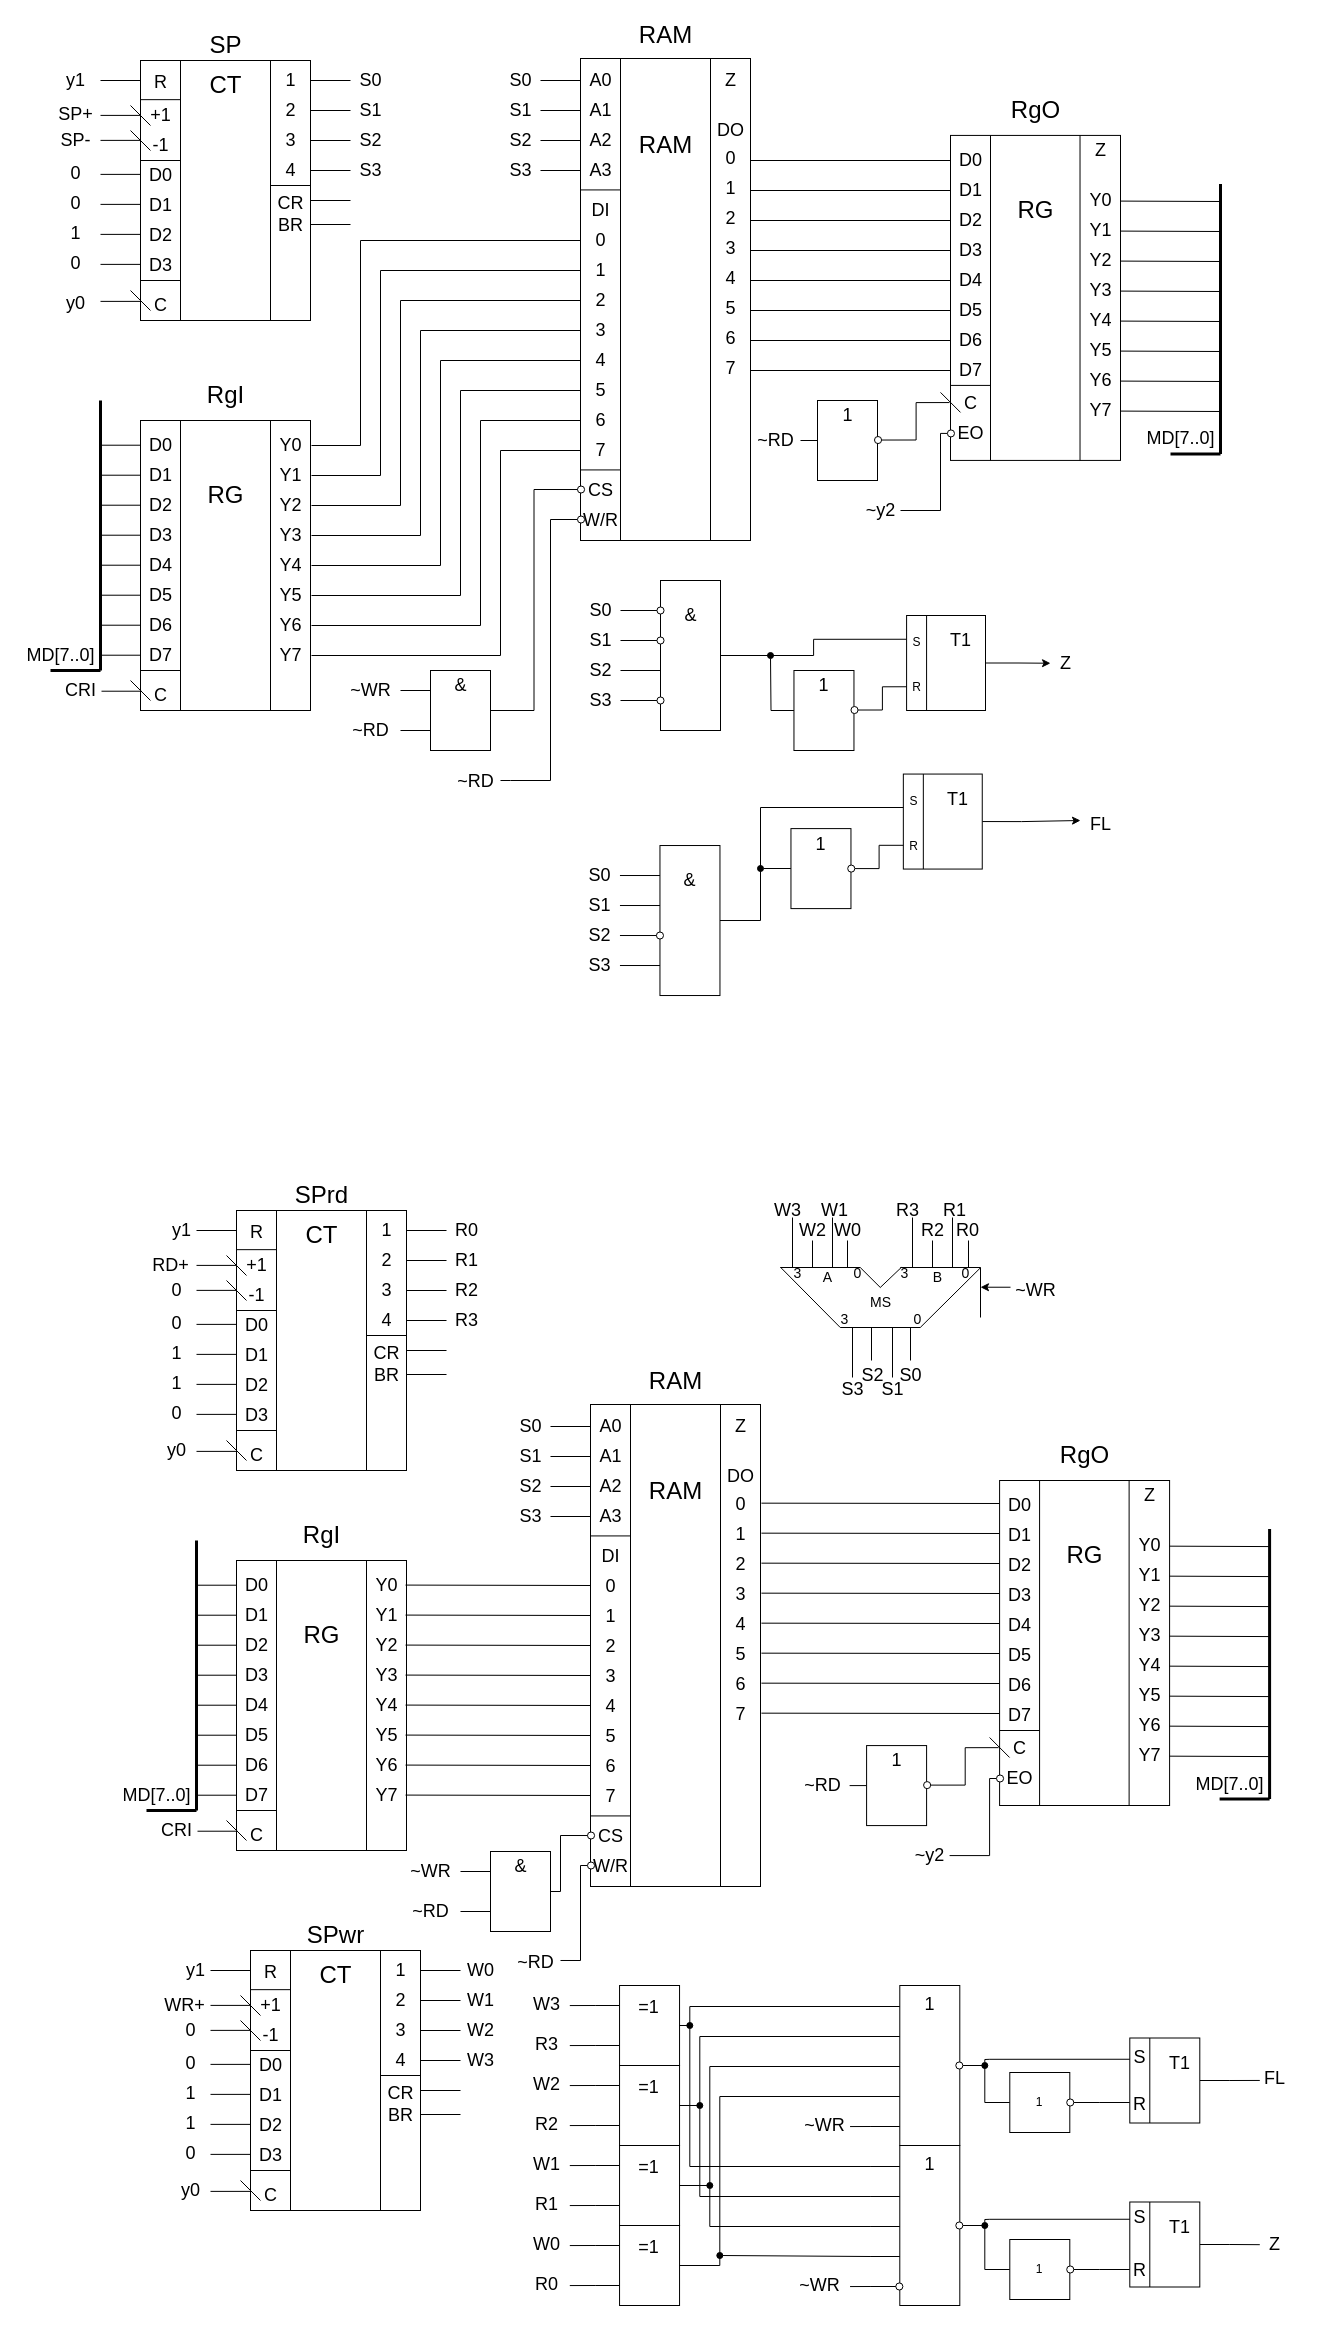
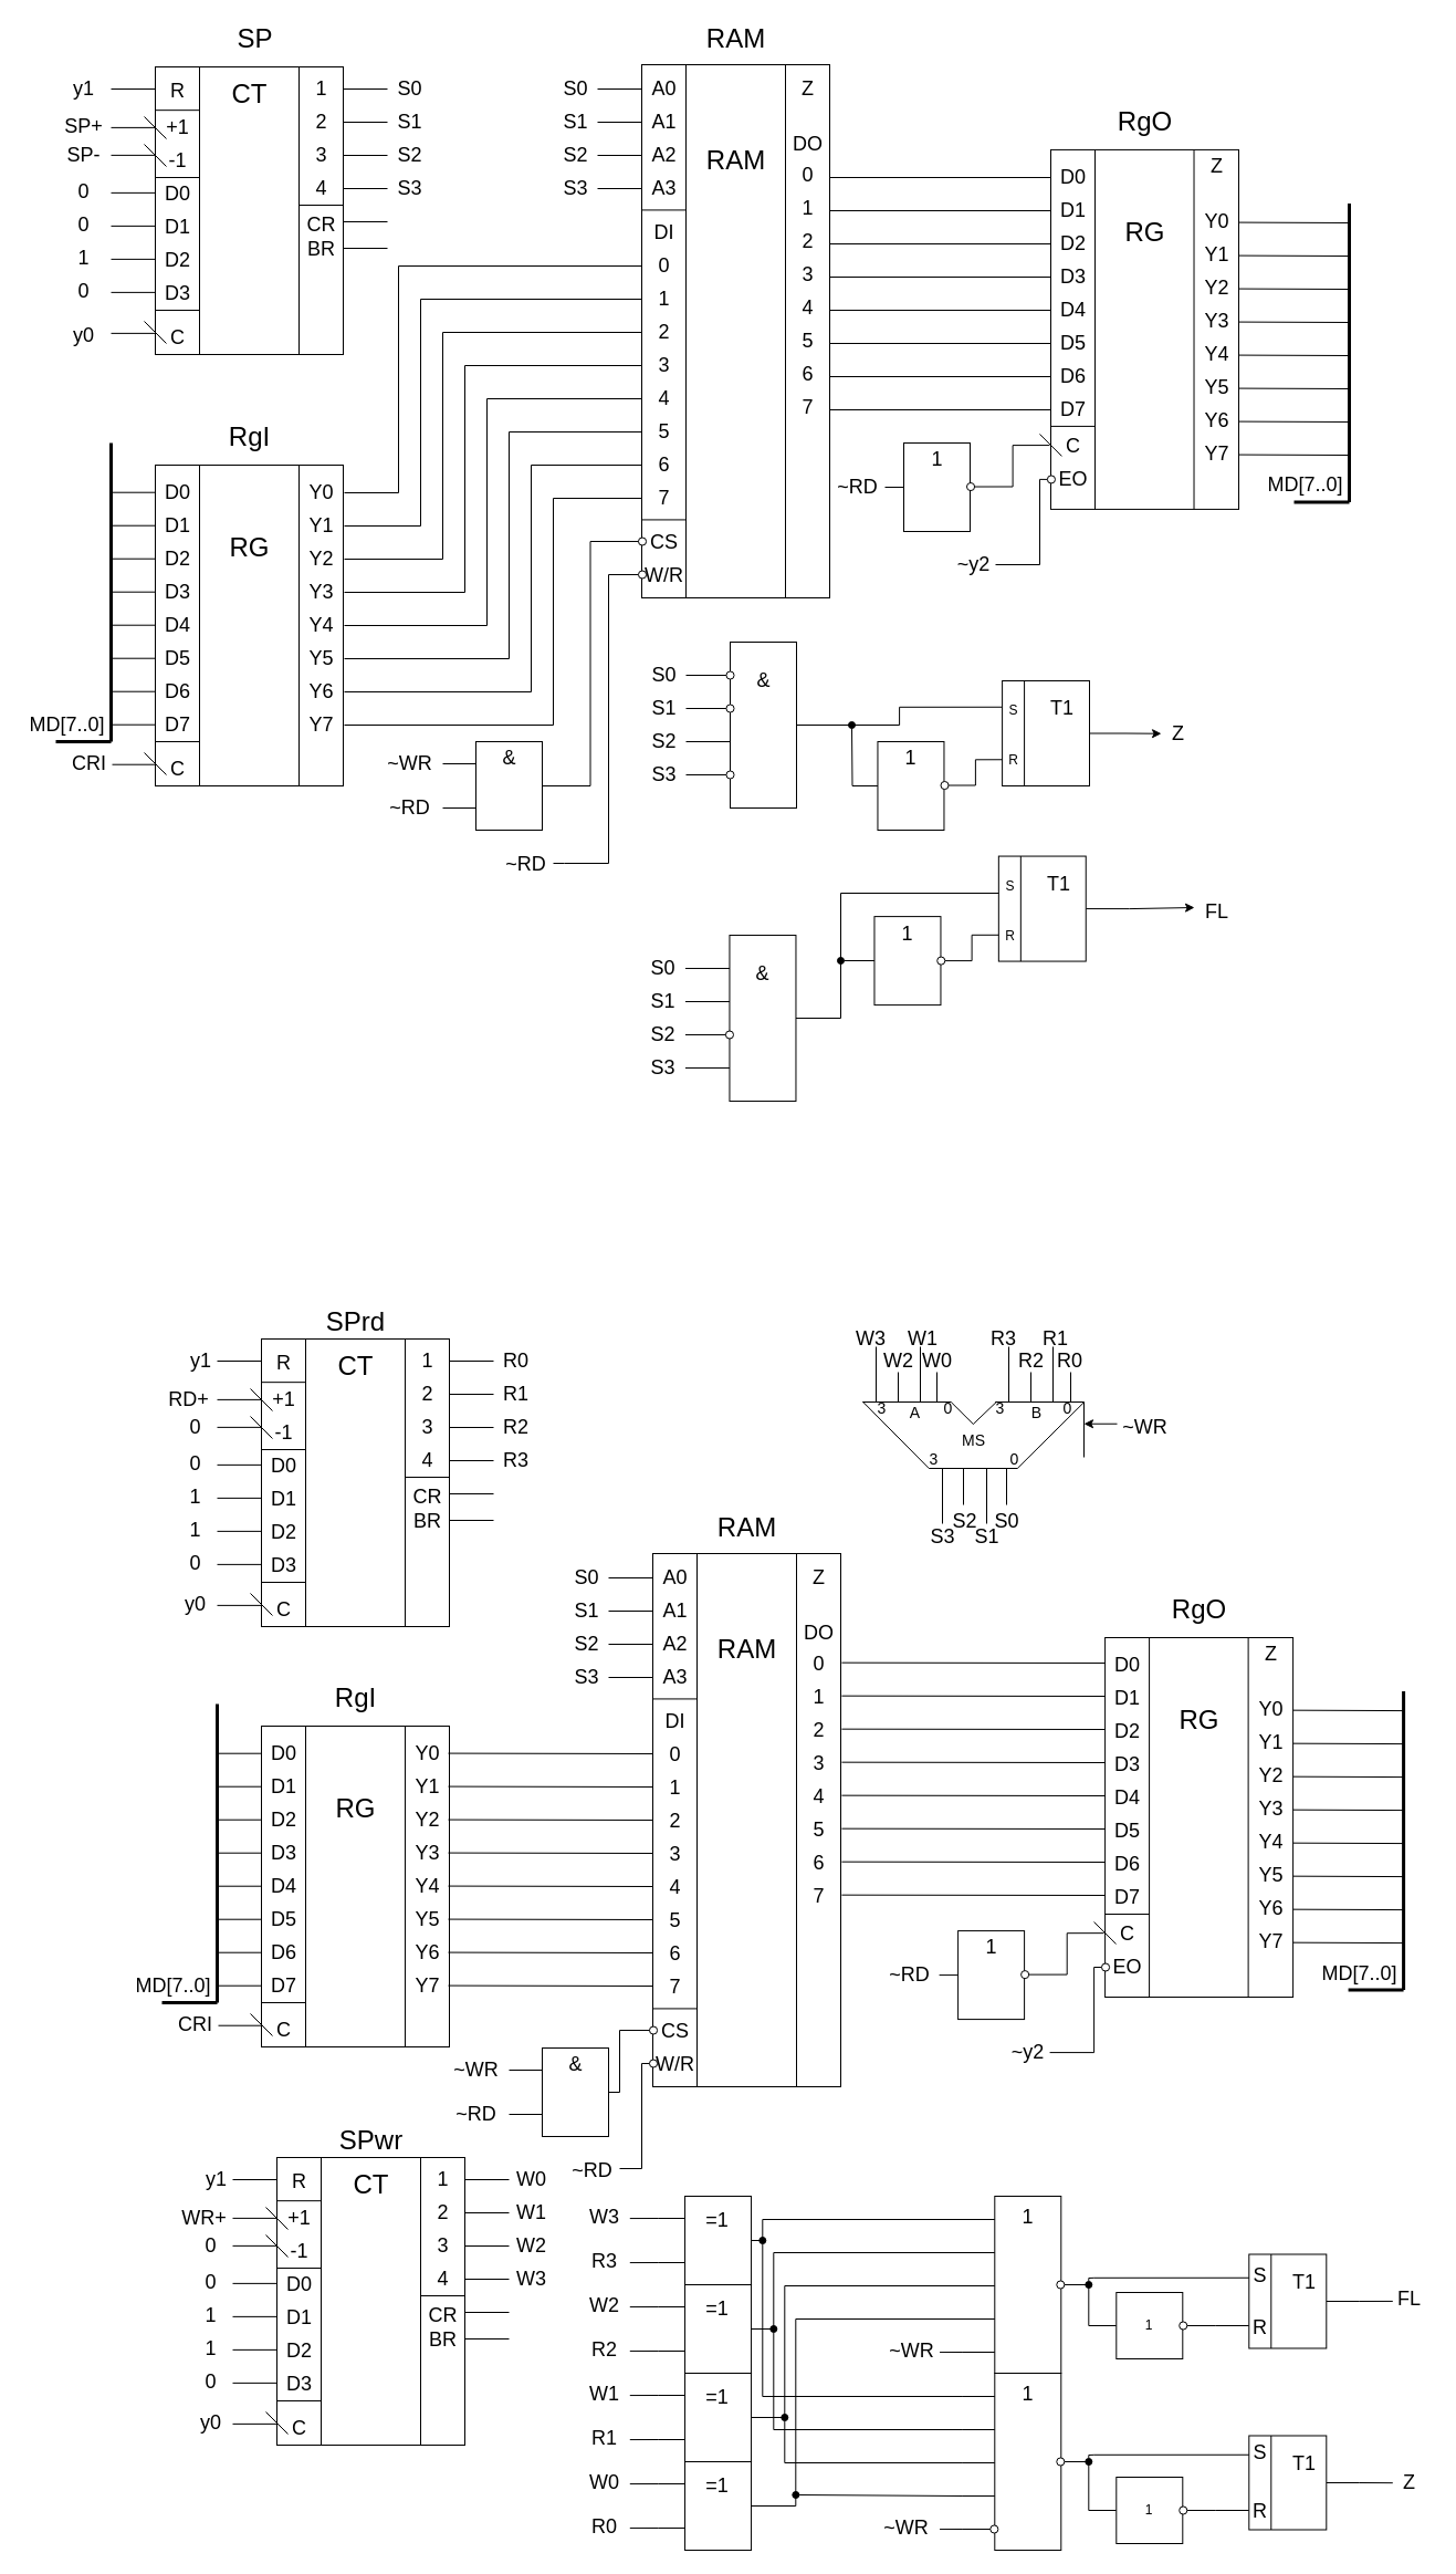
- <mxCell id="5" value="SP" style="text;html=1;align=center;verticalAlign=middle;resizable=0;points=[];autosize=1;strokeColor=none;fillColor=none;fontSize=24;" parent="1" vertex="1"><mxGeometry x="200" y="30" width="50" height="30" as="geometry" /></mxCell>
+ <mxCell id="5" value="SP" style="text;html=1;align=center;verticalAlign=middle;resizable=0;points=[];autosize=1;strokeColor=none;fillColor=none;fontSize=24;" parent="1" vertex="1"><mxGeometry x="205" y="20" width="50" height="30" as="geometry" /></mxCell>
